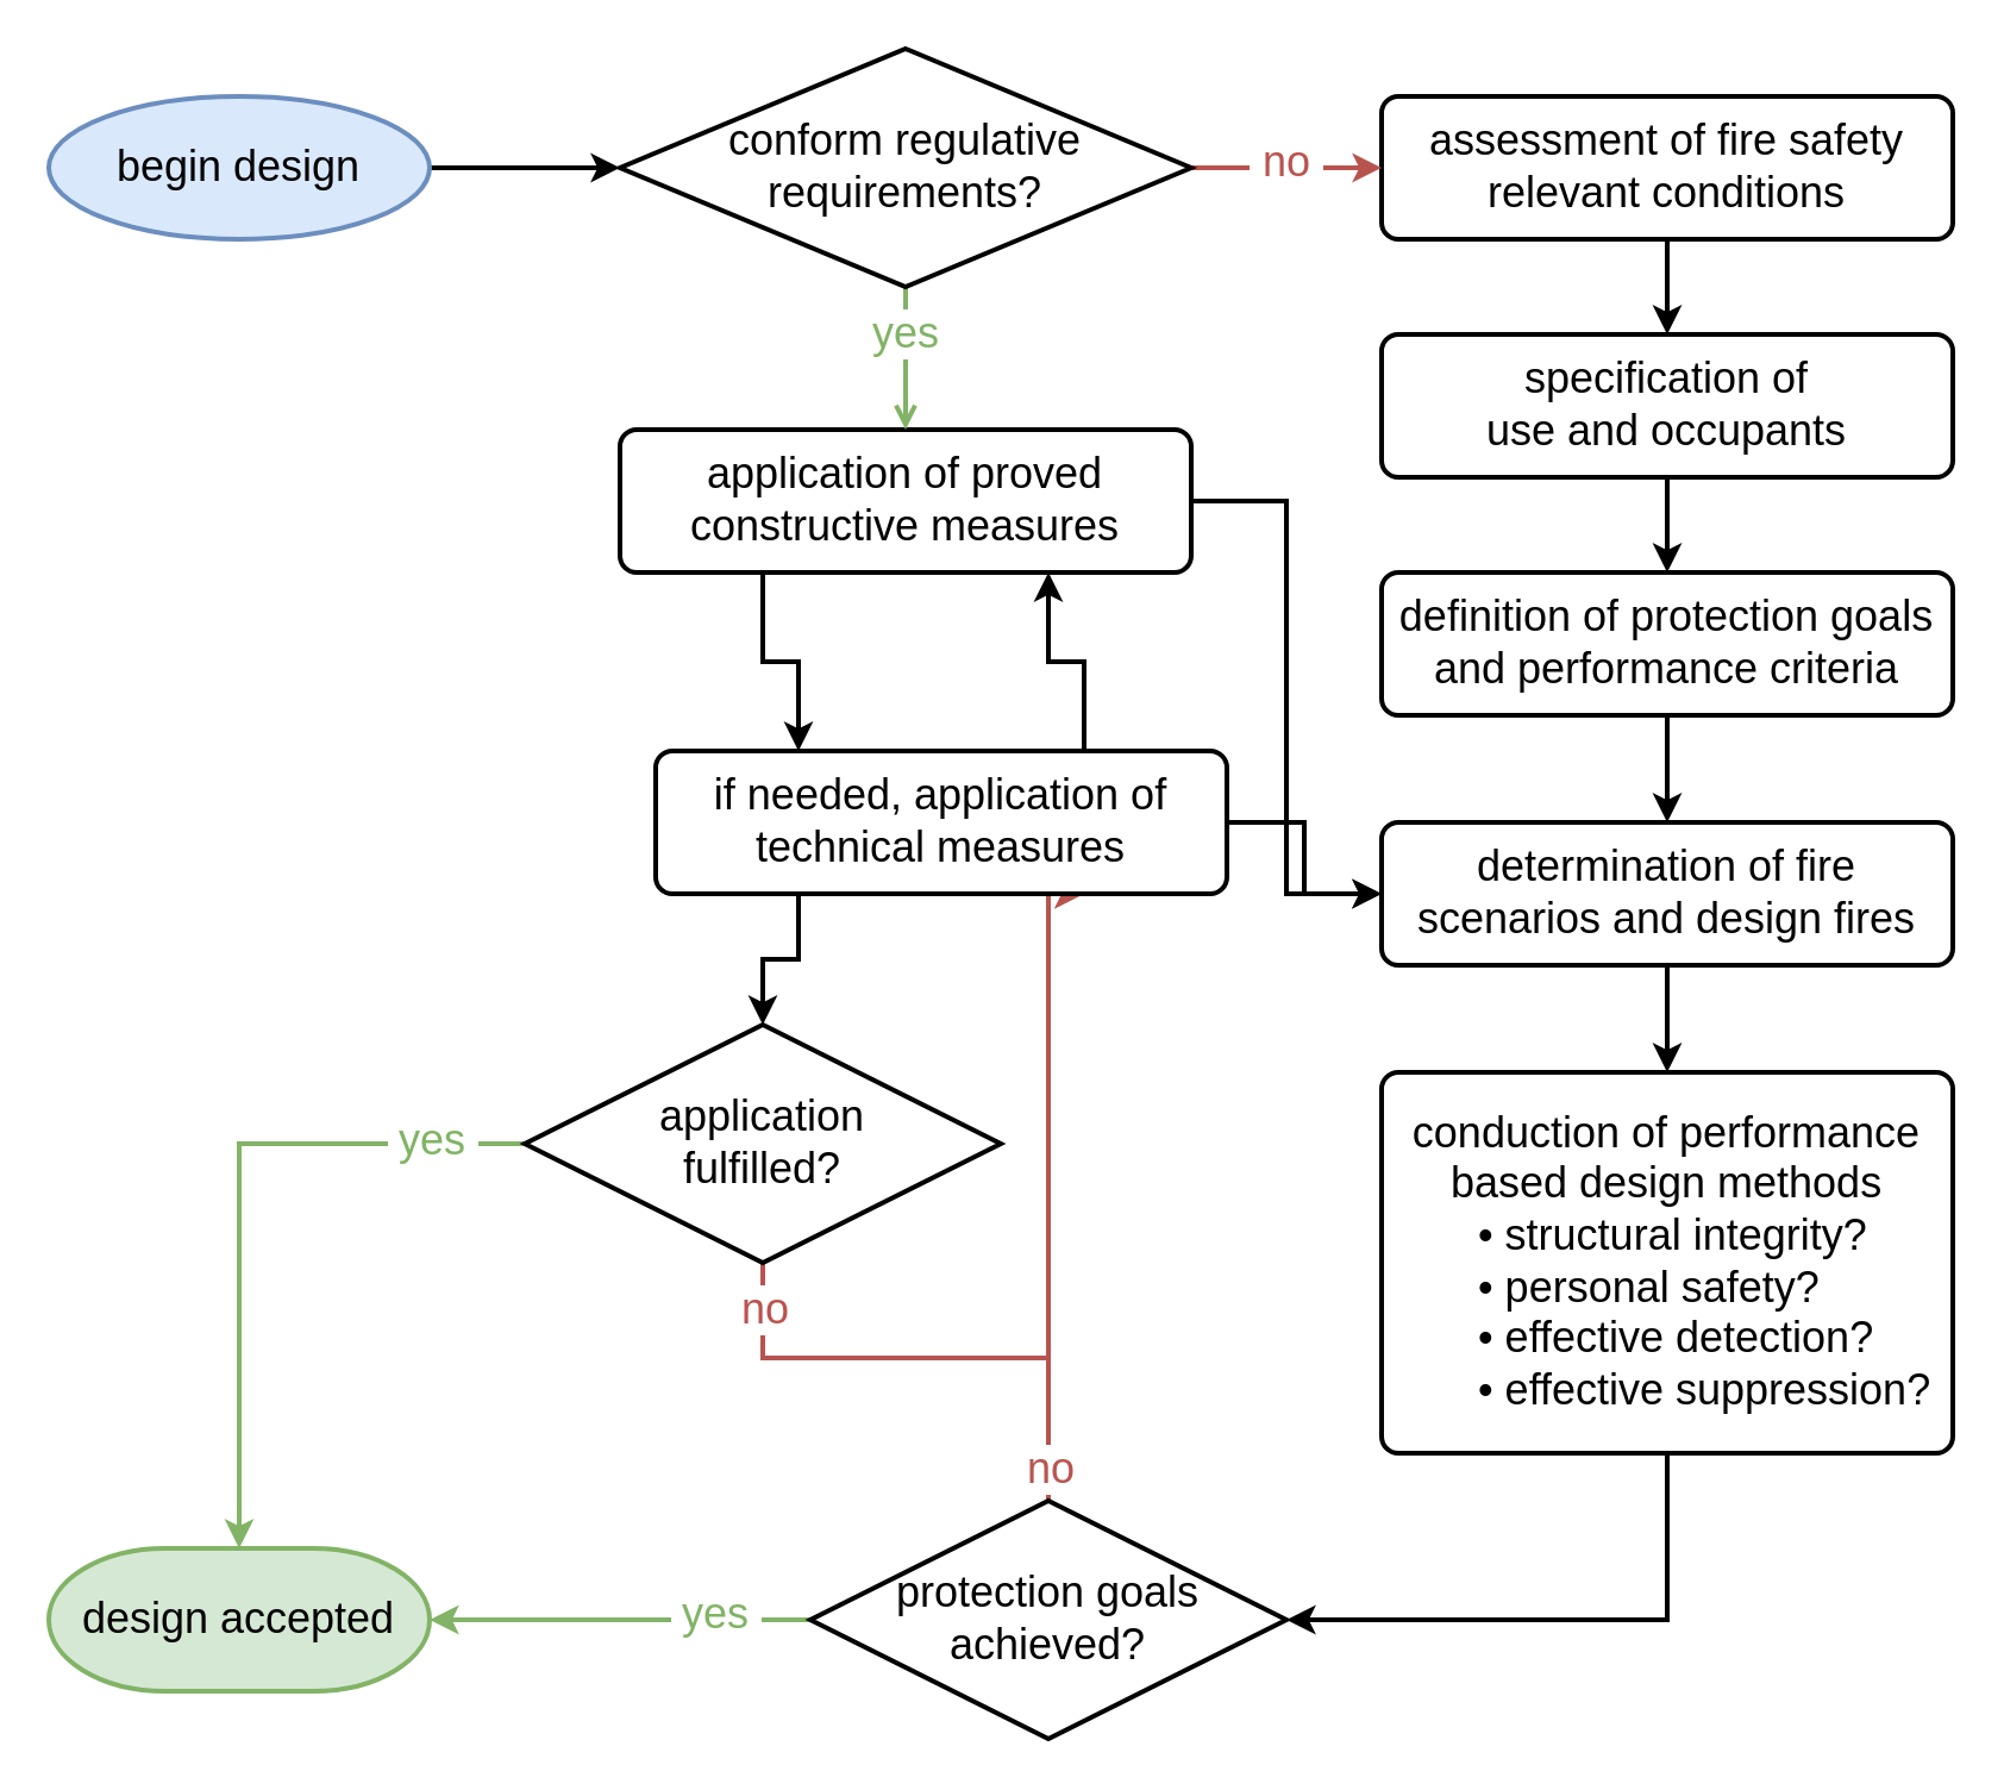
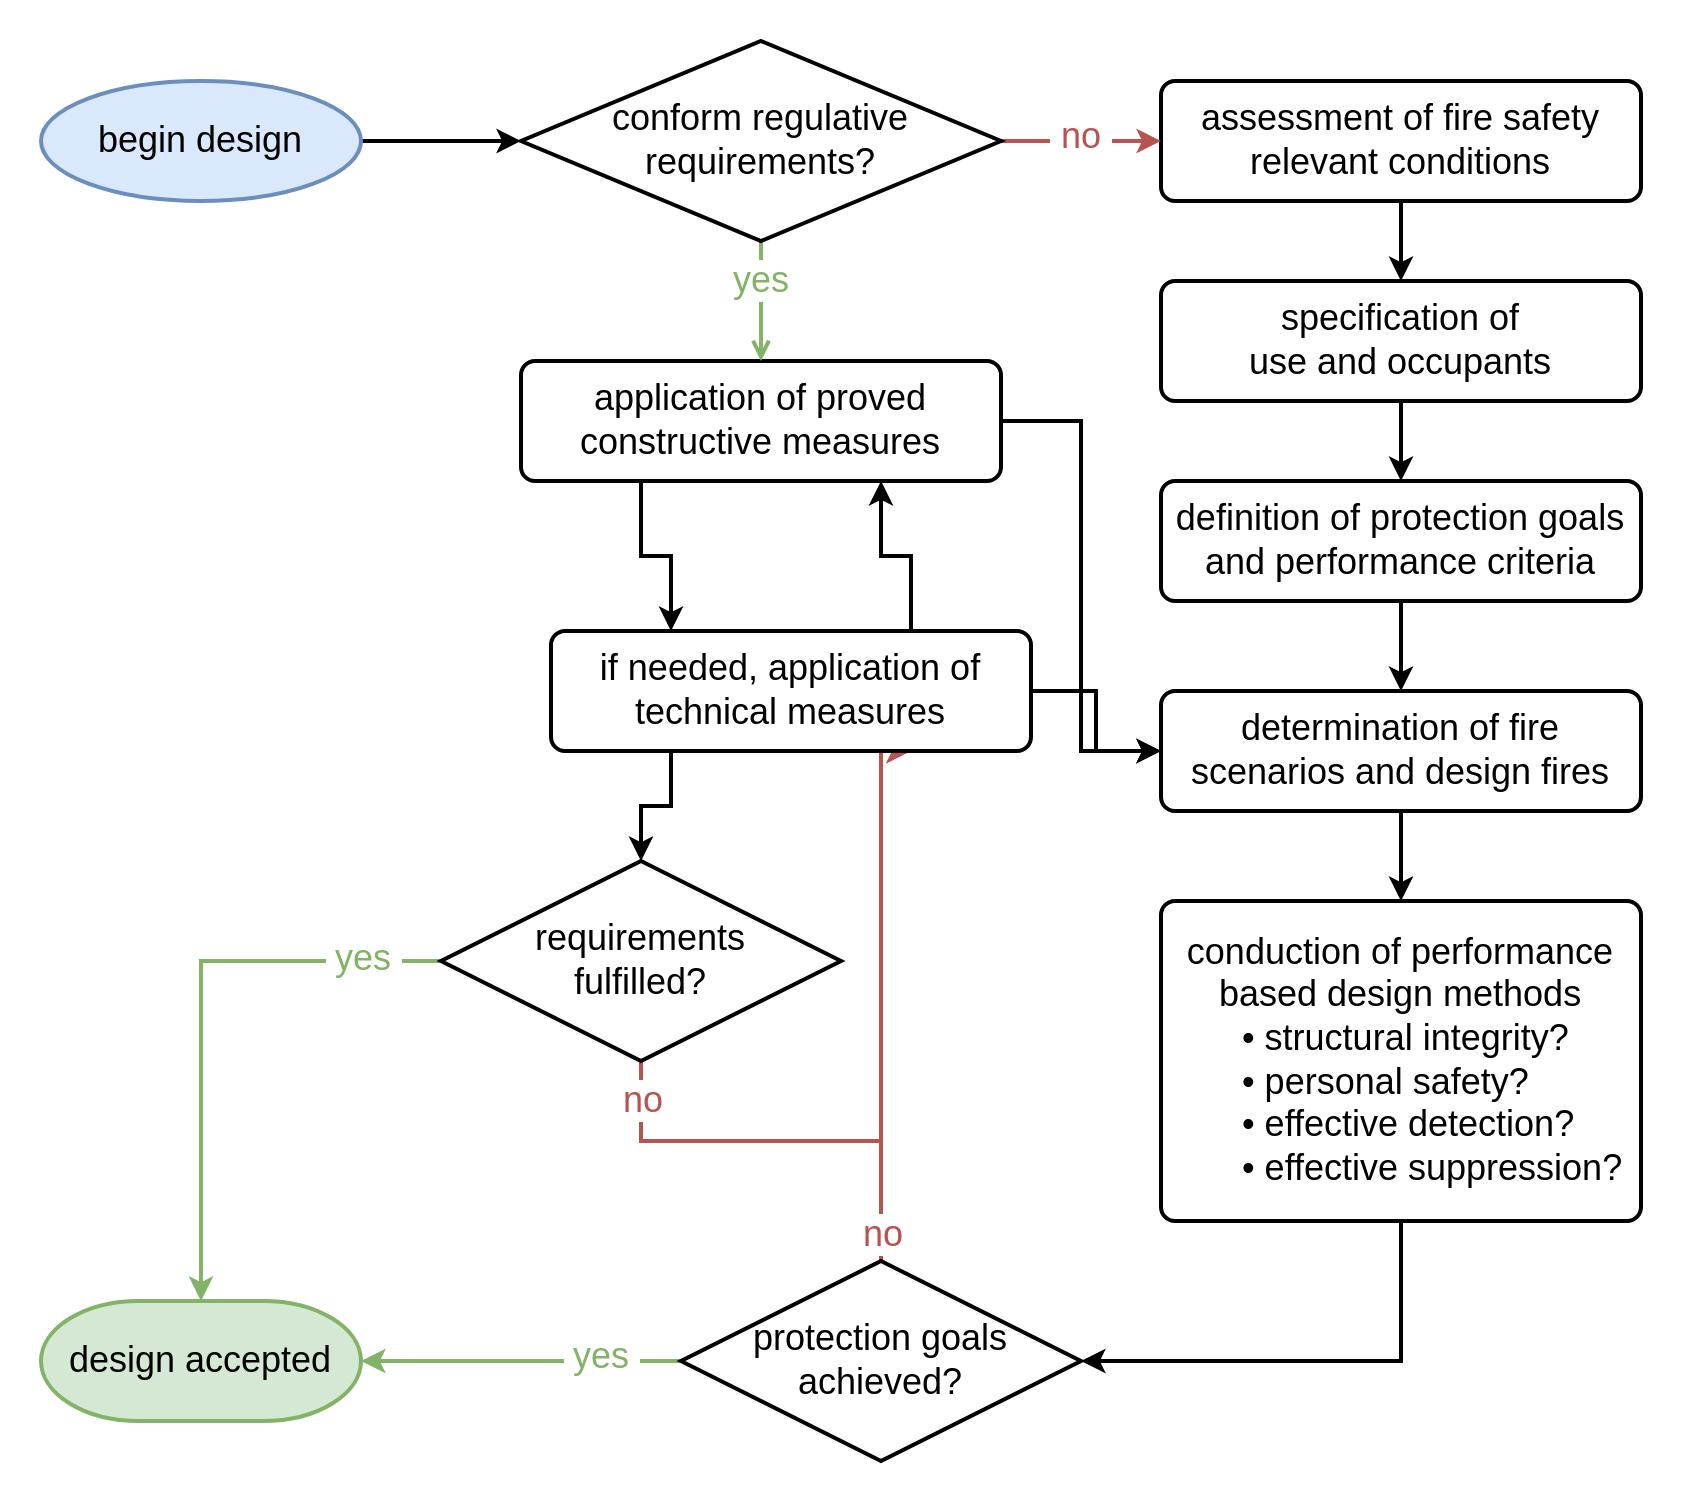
- <mxCell id="24" value="&lt;span style=&quot;font-size: 18px&quot;&gt;application &lt;br&gt;fulfilled?&lt;/span&gt;" style="strokeWidth=2;html=1;shape=mxgraph.flowchart.decision;whiteSpace=wrap;" parent="1" vertex="1"><mxGeometry x="220" y="430" width="200" height="100" as="geometry" /></mxCell>
+ <mxCell id="24" value="&lt;span style=&quot;font-size: 18px&quot;&gt;requirements &lt;br&gt;fulfilled?&lt;/span&gt;" style="strokeWidth=2;html=1;shape=mxgraph.flowchart.decision;whiteSpace=wrap;" parent="1" vertex="1"><mxGeometry x="220" y="430" width="200" height="100" as="geometry" /></mxCell>
